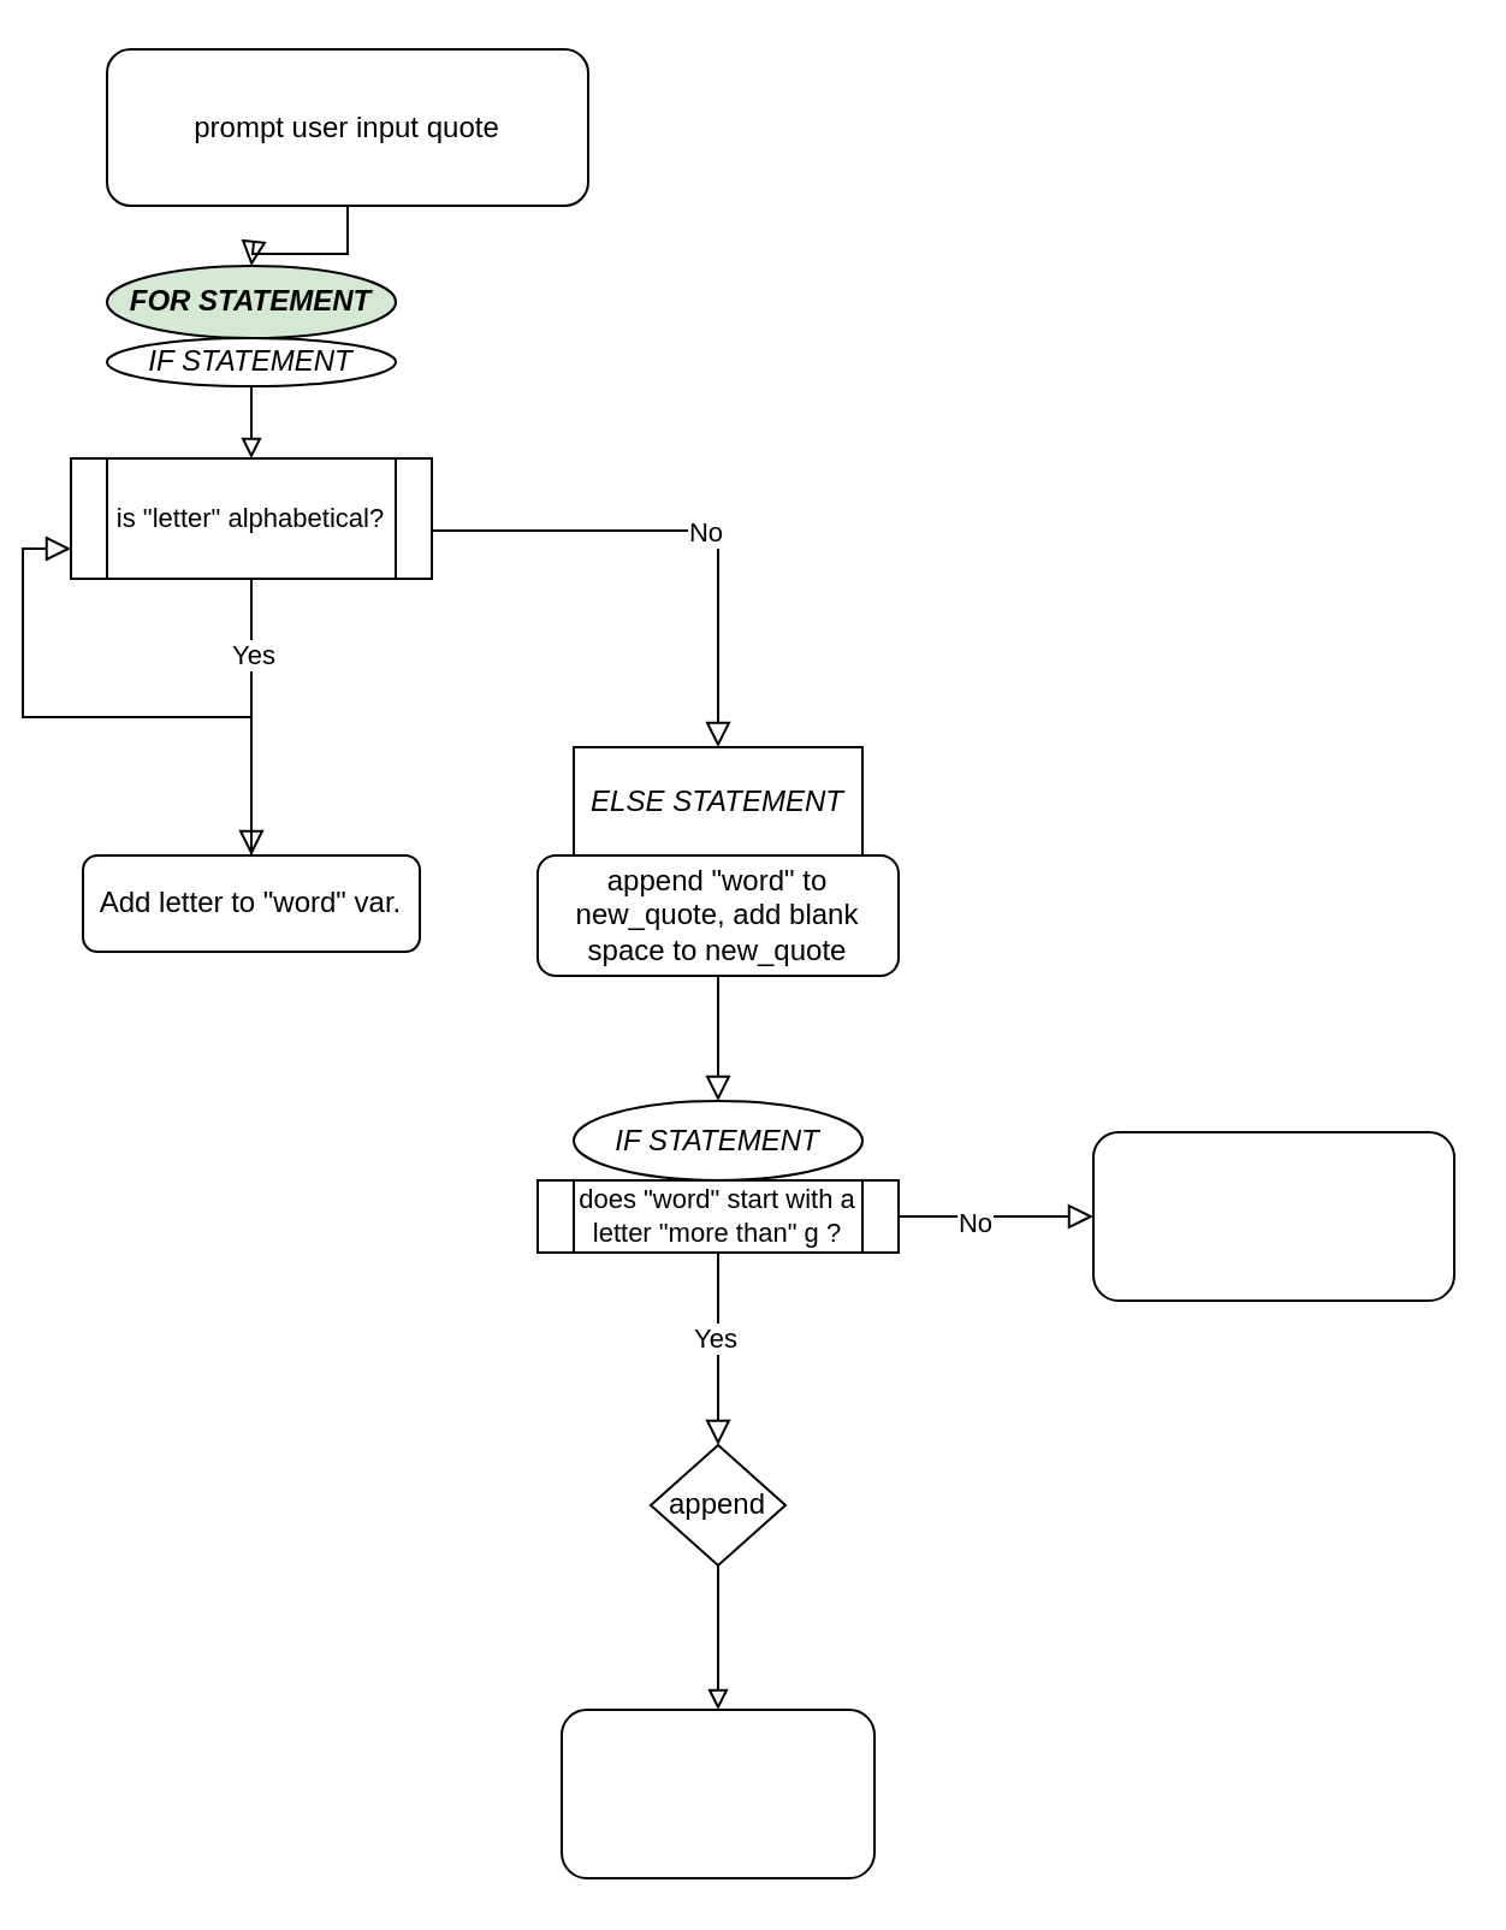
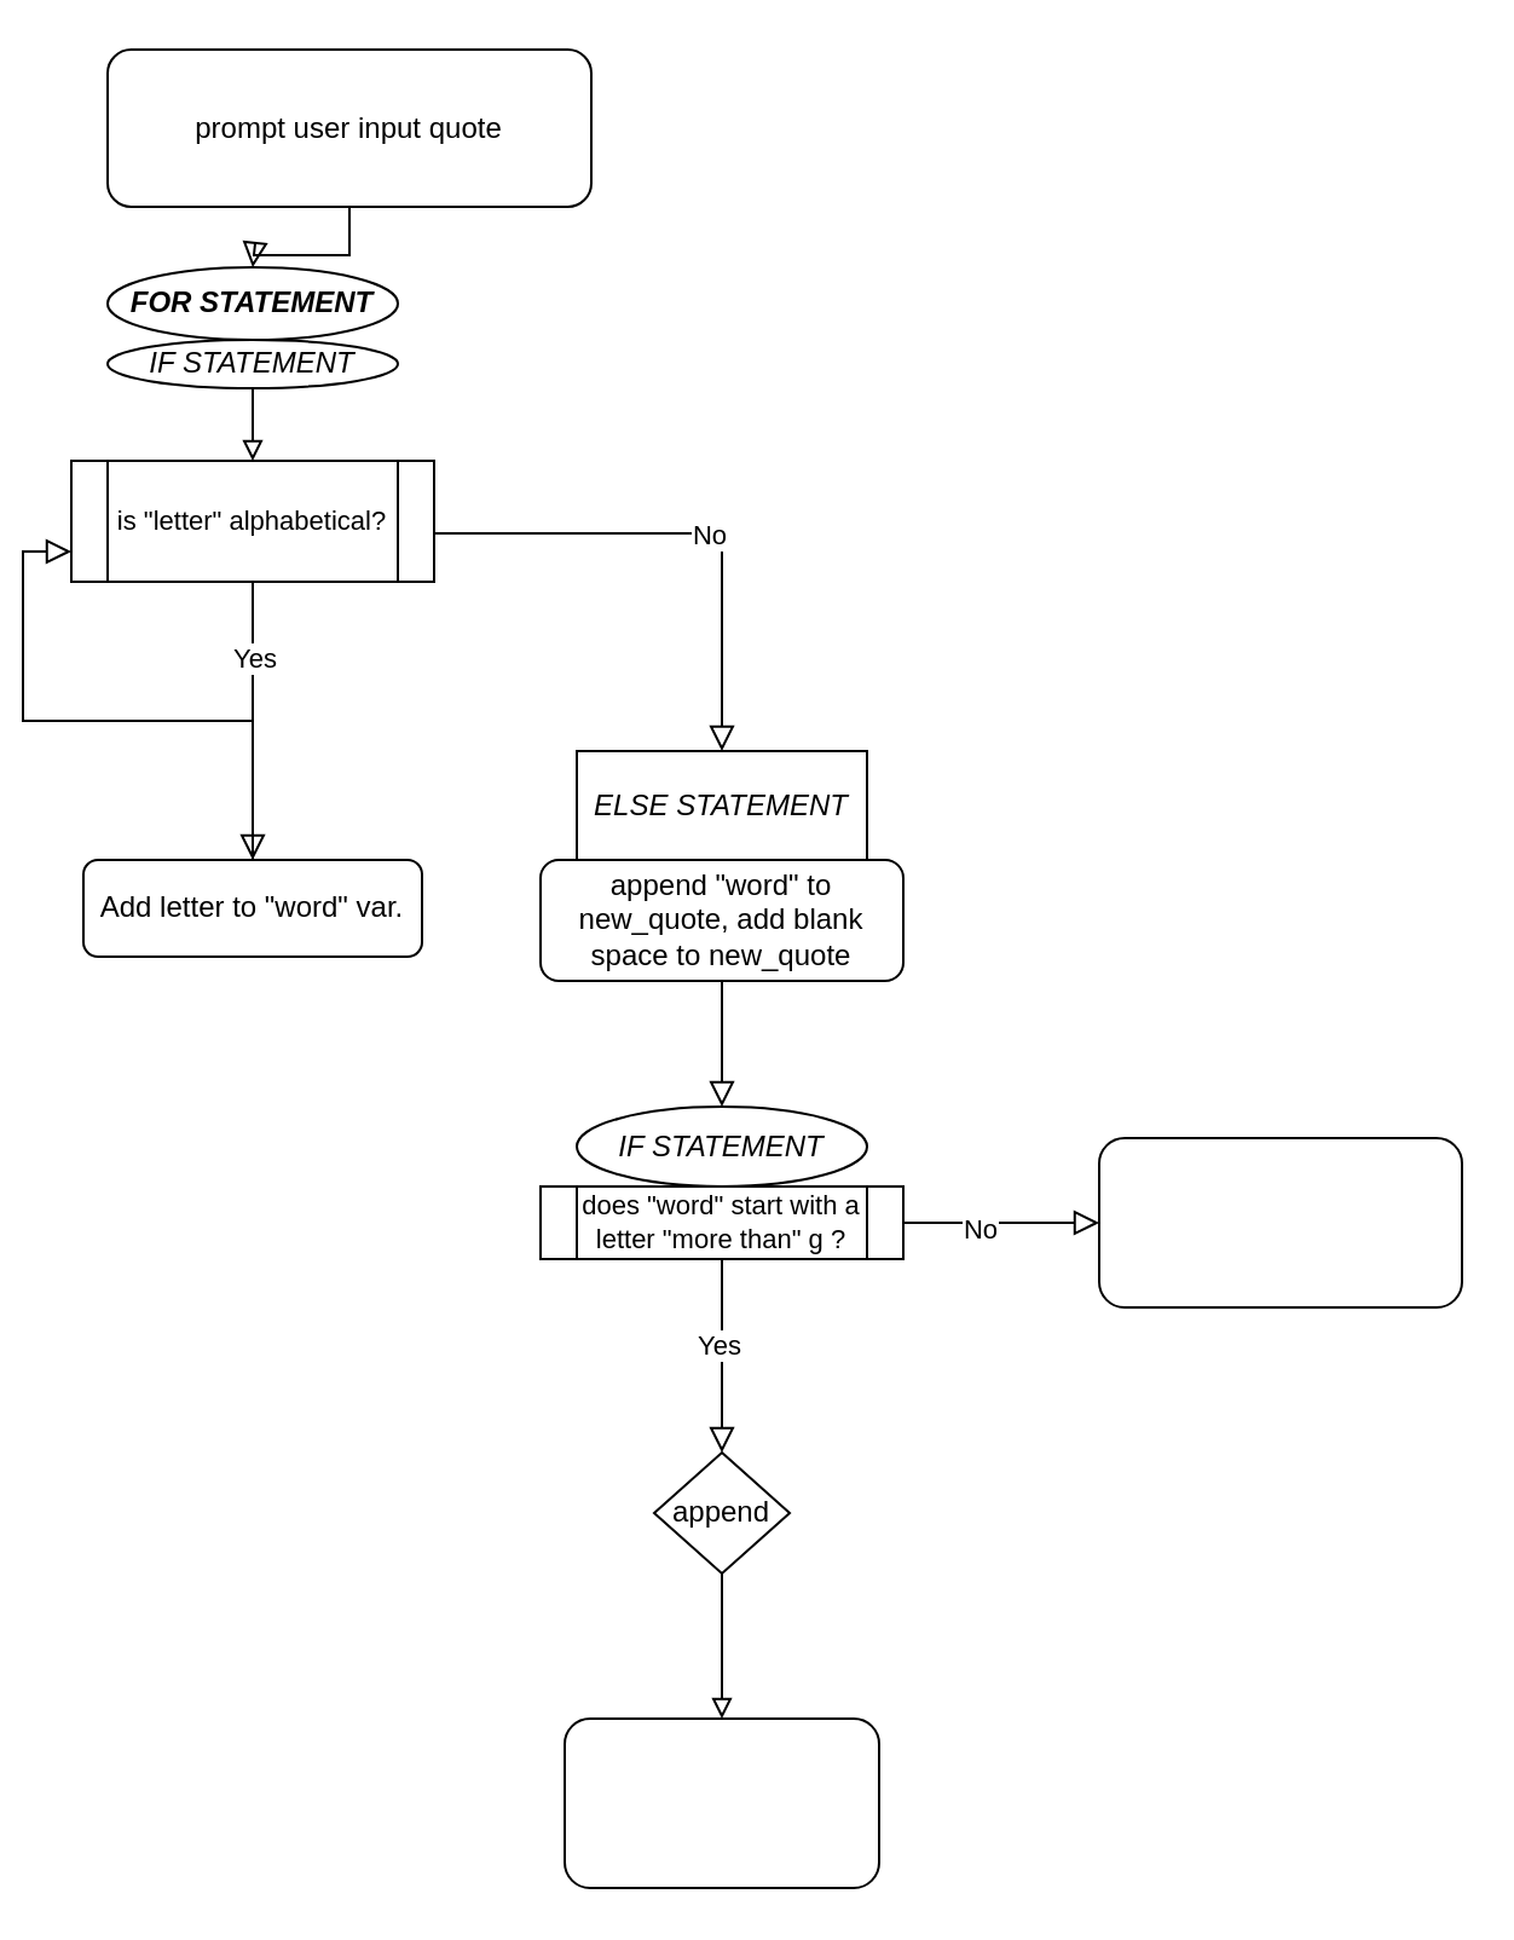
- <mxCell id="20" value="&lt;b&gt;&lt;i&gt;FOR STATEMENT&lt;/i&gt;&lt;/b&gt;" style="ellipse;whiteSpace=wrap;html=1;fillColor=#d5e8d4;" vertex="1" parent="1"><mxGeometry x="35" y="110" width="120" height="30" as="geometry" /></mxCell>
+ <mxCell id="20" value="&lt;b&gt;&lt;i&gt;FOR STATEMENT&lt;/i&gt;&lt;/b&gt;" style="ellipse;whiteSpace=wrap;html=1;" vertex="1" parent="1"><mxGeometry x="35" y="110" width="120" height="30" as="geometry" /></mxCell>
